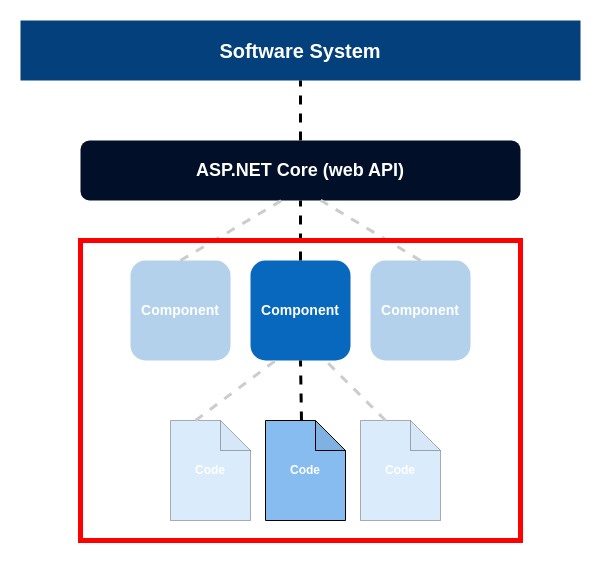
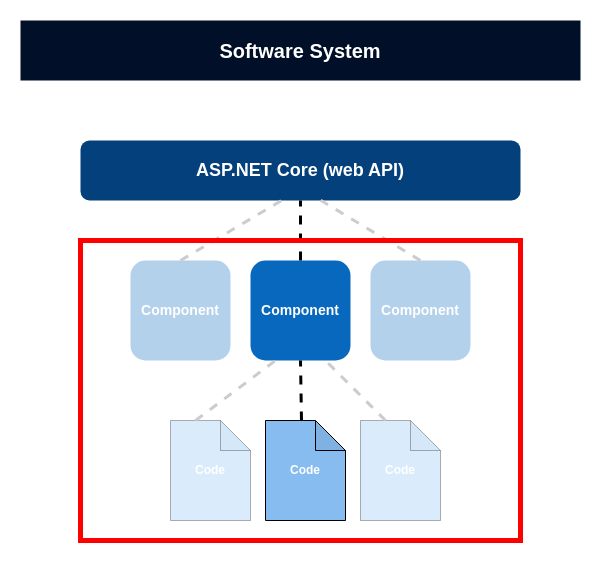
- <mxCell id="2" value="&lt;font style=&quot;font-size: 20px&quot;&gt;Software System&lt;/font&gt;" style="rounded=0;whiteSpace=wrap;html=1;fillColor=#03407c;fontColor=#FFFFFF;fontStyle=1;strokeColor=none;" vertex="1" parent="1"><mxGeometry x="20" width="560" height="60" as="geometry" y="20" /></mxCell>
+ <mxCell id="2" value="&lt;font style=&quot;font-size: 20px&quot;&gt;Software System&lt;/font&gt;" style="rounded=0;whiteSpace=wrap;html=1;fillColor=#011028;fontColor=#FFFFFF;fontStyle=1;strokeColor=none;" vertex="1" parent="1"><mxGeometry x="20" width="560" height="60" as="geometry" y="20" /></mxCell>
- <mxCell id="3" value="" style="endArrow=none;dashed=1;html=1;fontColor=#FFFFFF;entryX=0.5;entryY=1;entryDx=0;entryDy=0;exitX=0.5;exitY=0;exitDx=0;exitDy=0;strokeWidth=3;" edge="1" parent="1" source="4" target="2"><mxGeometry width="50" height="50" relative="1" as="geometry"><mxPoint x="280" y="140" as="sourcePoint" /><mxPoint x="330" y="90" as="targetPoint" /></mxGeometry></mxCell>
- <mxCell id="4" value="&lt;span style=&quot;font-size: 18px&quot;&gt;ASP.NET Core (web API)&lt;/span&gt;&lt;br&gt;" style="rounded=1;whiteSpace=wrap;html=1;fillColor=#011028;fontStyle=1;fontColor=#FFFFFF;strokeColor=none;" vertex="1" parent="1"><mxGeometry x="80" y="140" width="440" height="60" as="geometry" /></mxCell>
+ <mxCell id="4" value="&lt;span style=&quot;font-size: 18px&quot;&gt;ASP.NET Core (web API)&lt;/span&gt;&lt;br&gt;" style="rounded=1;whiteSpace=wrap;html=1;fillColor=#03407C;fontStyle=1;fontColor=#FFFFFF;strokeColor=none;" vertex="1" parent="1"><mxGeometry x="80" y="140" width="440" height="60" as="geometry" /></mxCell>
